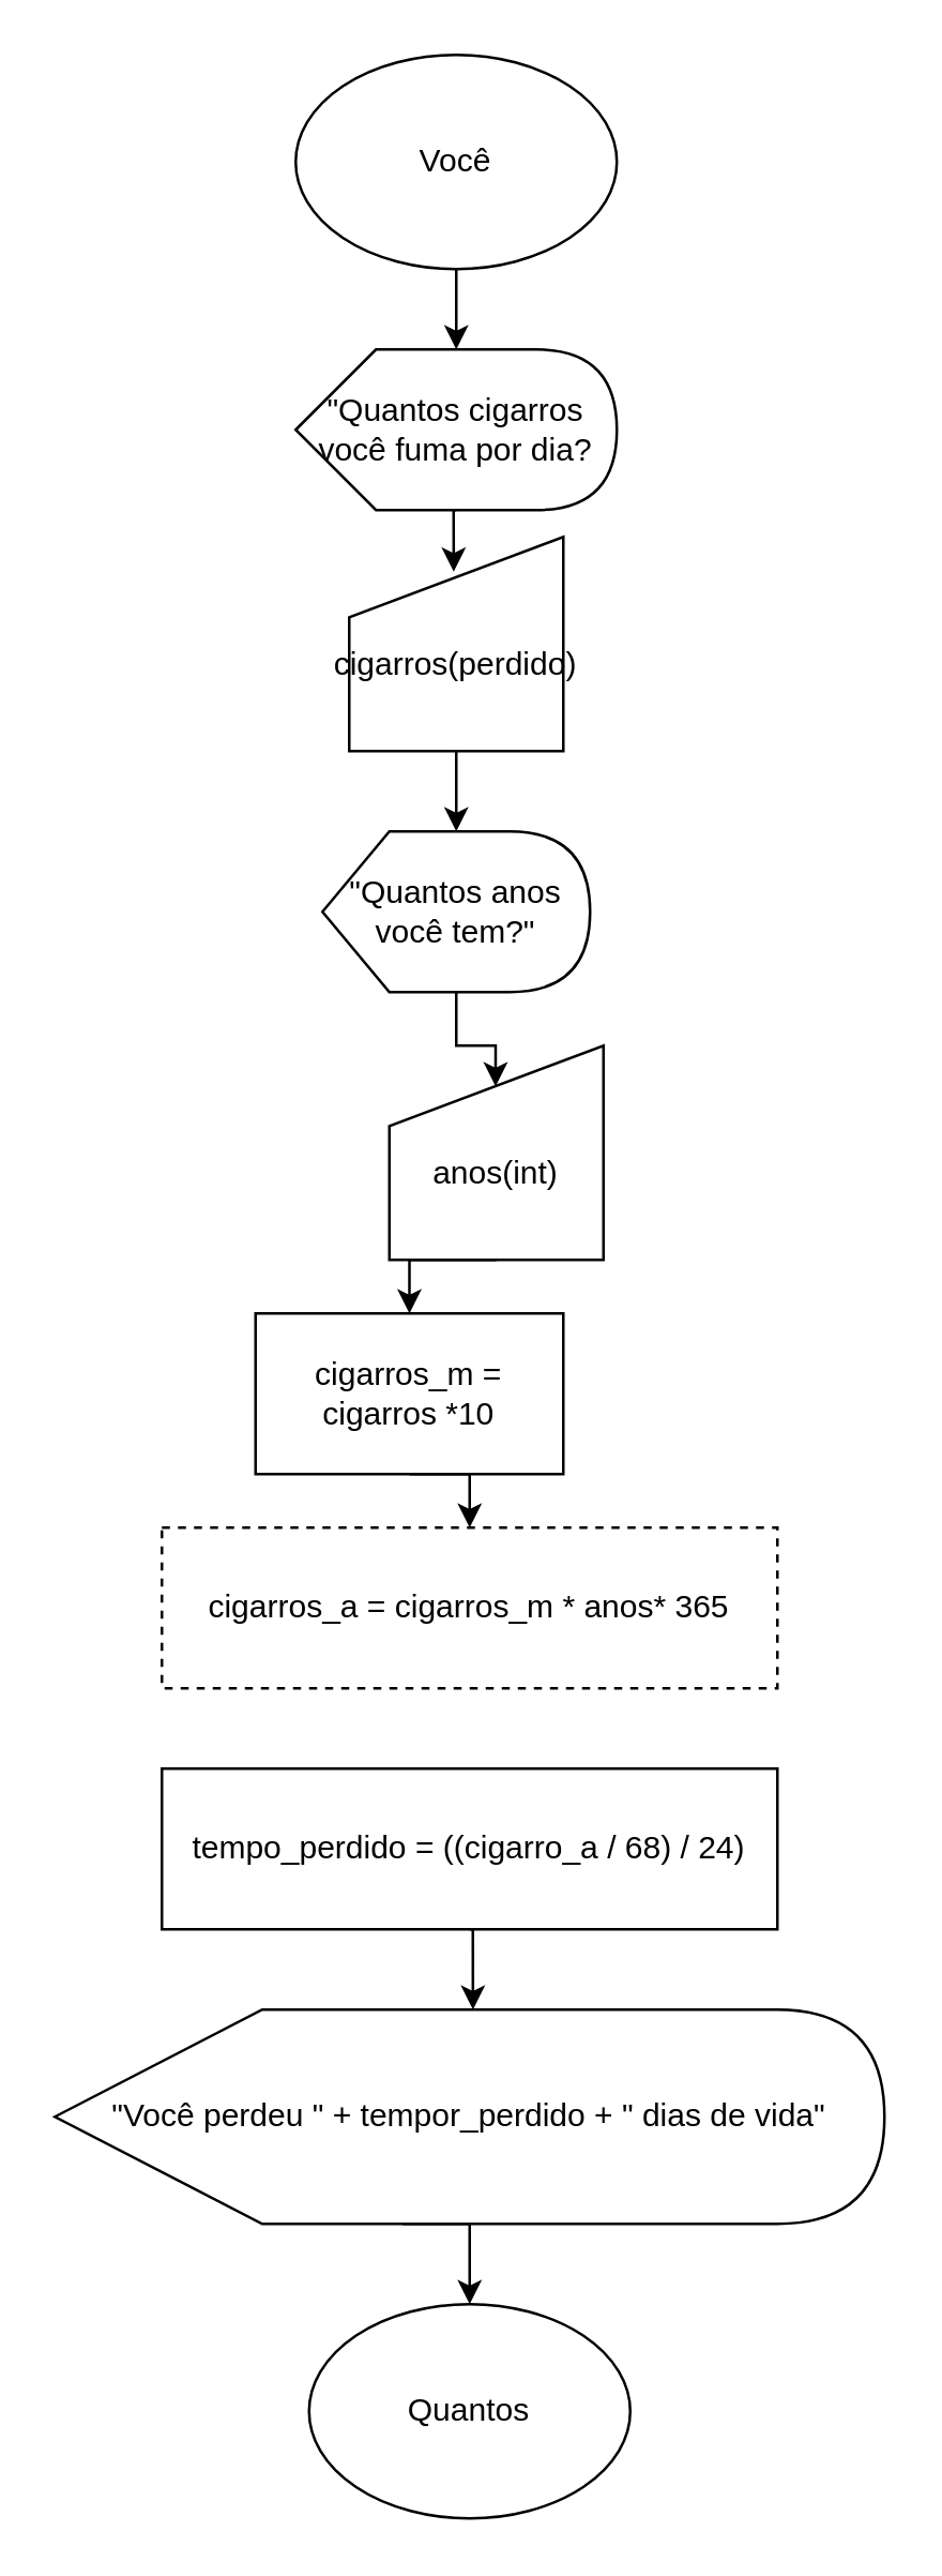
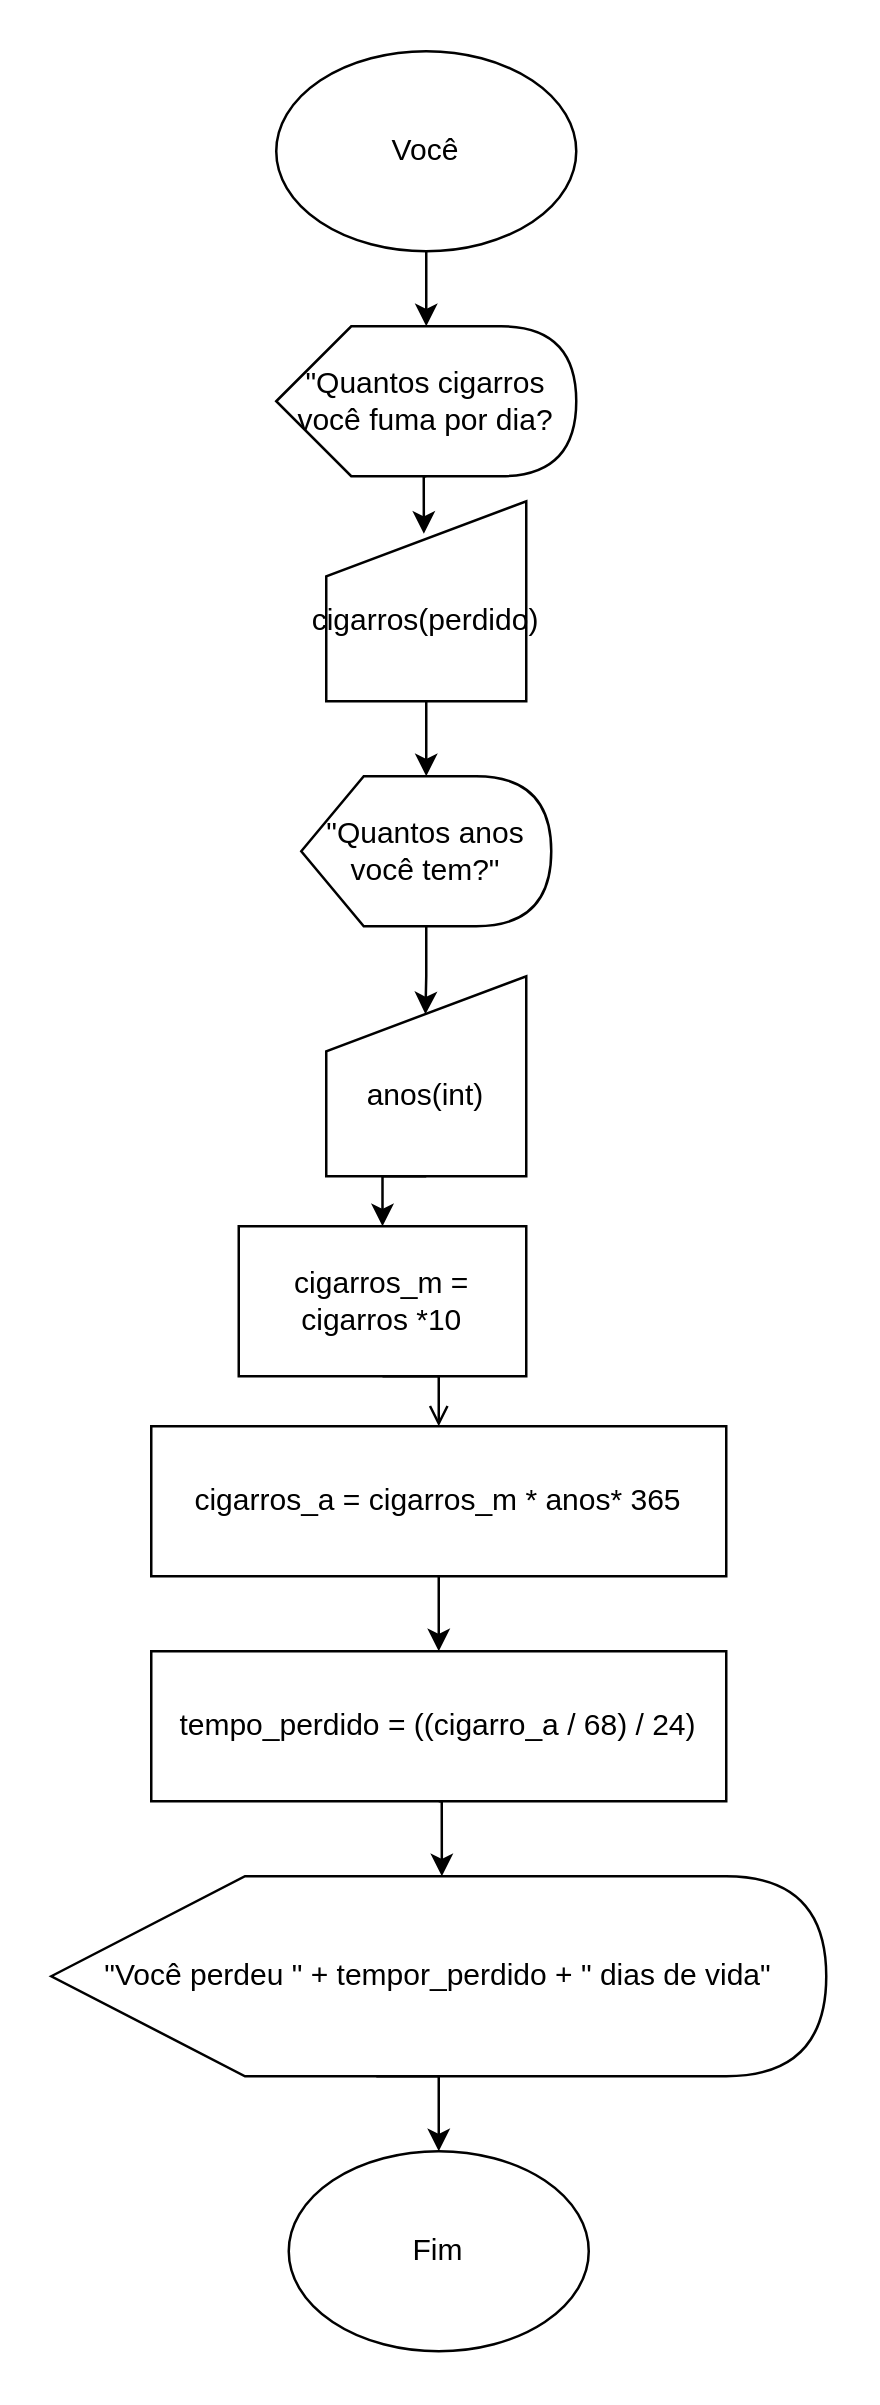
- <mxCell id="7" value="&lt;div&gt;&lt;span style=&quot;background-color: transparent; color: light-dark(rgb(0, 0, 0), rgb(255, 255, 255));&quot;&gt;&lt;br&gt;&lt;/span&gt;&lt;/div&gt;&lt;div&gt;&lt;span style=&quot;background-color: transparent; color: light-dark(rgb(0, 0, 0), rgb(255, 255, 255));&quot;&gt;anos(int)&lt;/span&gt;&lt;/div&gt;" style="shape=manualInput;whiteSpace=wrap;html=1;" vertex="1" parent="1"><mxGeometry x="145" y="390" width="80" height="80" as="geometry" /></mxCell>
+ <mxCell id="7" value="&lt;div&gt;&lt;span style=&quot;background-color: transparent; color: light-dark(rgb(0, 0, 0), rgb(255, 255, 255));&quot;&gt;&lt;br&gt;&lt;/span&gt;&lt;/div&gt;&lt;div&gt;&lt;span style=&quot;background-color: transparent; color: light-dark(rgb(0, 0, 0), rgb(255, 255, 255));&quot;&gt;anos(int)&lt;/span&gt;&lt;/div&gt;" style="shape=manualInput;whiteSpace=wrap;html=1;" vertex="1" parent="1"><mxGeometry x="130" y="390" width="80" height="80" as="geometry" /></mxCell>
- <mxCell id="2" style="edgeStyle=orthogonalEdgeStyle;rounded=0;orthogonalLoop=1;jettySize=auto;html=1;exitX=0.5;exitY=1;exitDx=0;exitDy=0;entryX=0.5;entryY=0;entryDx=0;entryDy=0;" edge="1" parent="1" source="3" target="9"><mxGeometry relative="1" as="geometry" /></mxCell>
+ <mxCell id="2" style="edgeStyle=orthogonalEdgeStyle;rounded=0;orthogonalLoop=1;jettySize=auto;html=1;exitX=0.5;exitY=1;exitDx=0;exitDy=0;entryX=0.5;entryY=0;entryDx=0;entryDy=0;endArrow=open;" edge="1" parent="1" source="3" target="9"><mxGeometry relative="1" as="geometry" /></mxCell>
- <mxCell id="9" value="cigarros_a = cigarros_m * anos* 365" style="rounded=0;whiteSpace=wrap;html=1;dashed=1;" vertex="1" parent="1"><mxGeometry x="60" y="570" width="230" height="60" as="geometry" /></mxCell>
+ <mxCell id="9" value="cigarros_a = cigarros_m * anos* 365" style="rounded=0;whiteSpace=wrap;html=1;" vertex="1" parent="1"><mxGeometry x="60" y="570" width="230" height="60" as="geometry" /></mxCell>
+ <mxCell id="8" value="" style="edgeStyle=orthogonalEdgeStyle;rounded=0;orthogonalLoop=1;jettySize=auto;html=1;" edge="1" parent="1" source="9" target="19"><mxGeometry relative="1" as="geometry" /></mxCell>
- <mxCell id="17" value="Quantos" style="ellipse;whiteSpace=wrap;html=1;" vertex="1" parent="1"><mxGeometry x="115" y="860" width="120" height="80" as="geometry" /></mxCell>
+ <mxCell id="17" value="Fim" style="ellipse;whiteSpace=wrap;html=1;" vertex="1" parent="1"><mxGeometry x="115" y="860" width="120" height="80" as="geometry" /></mxCell>
